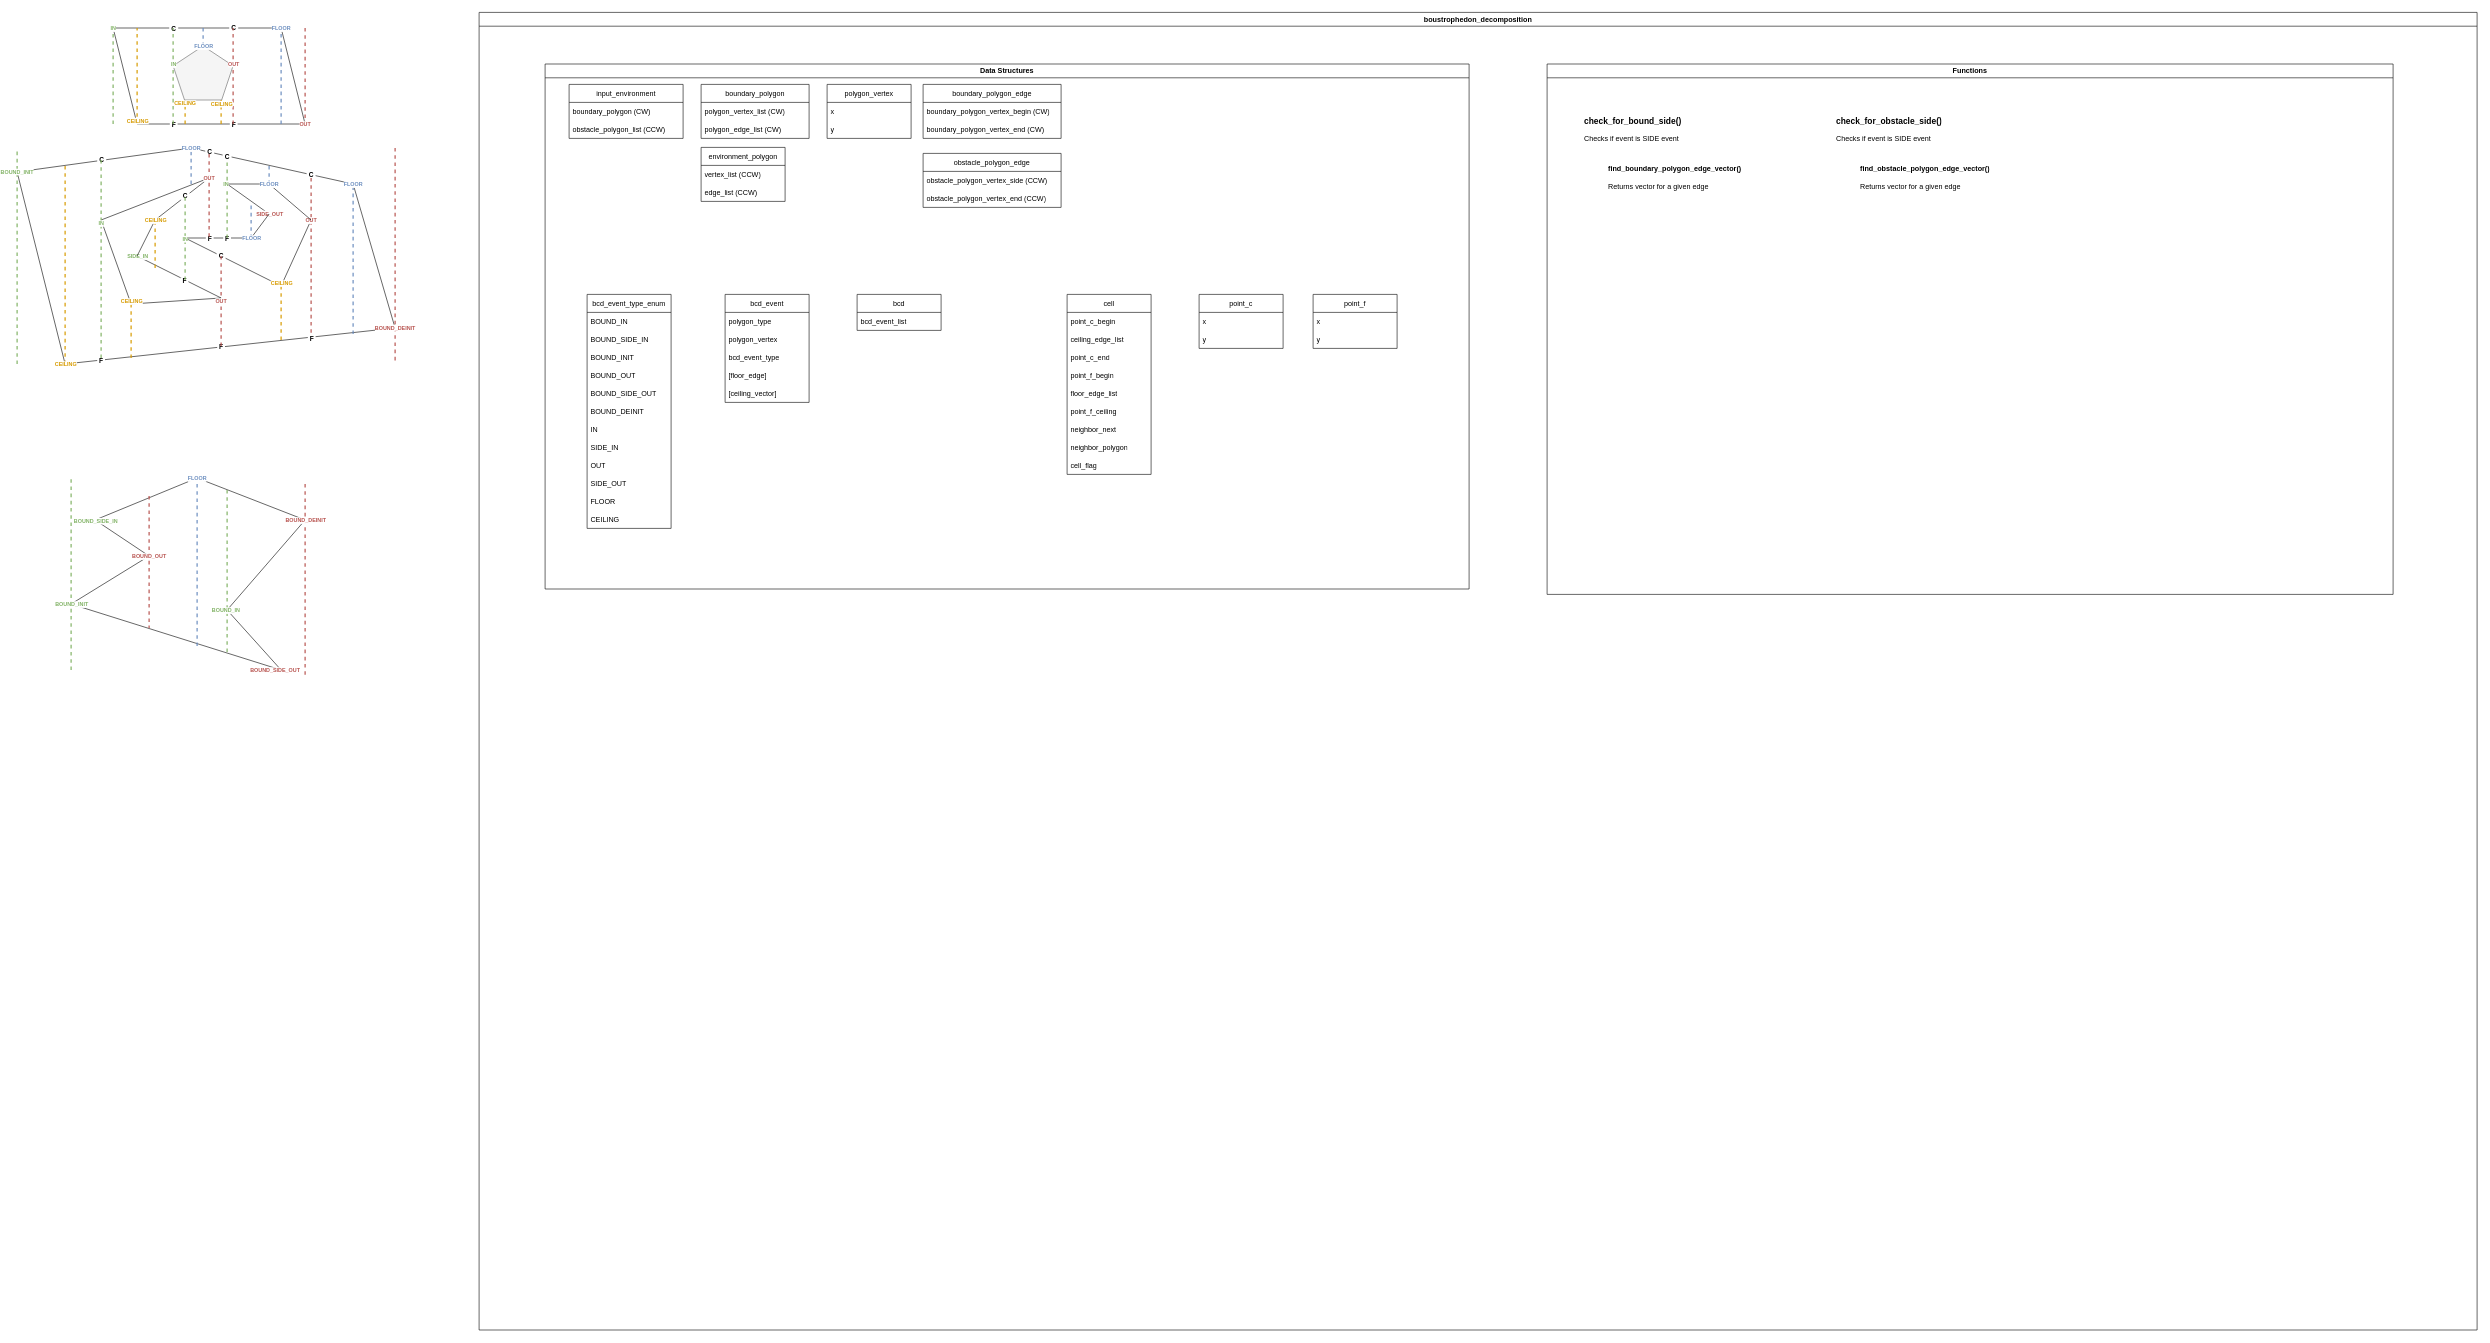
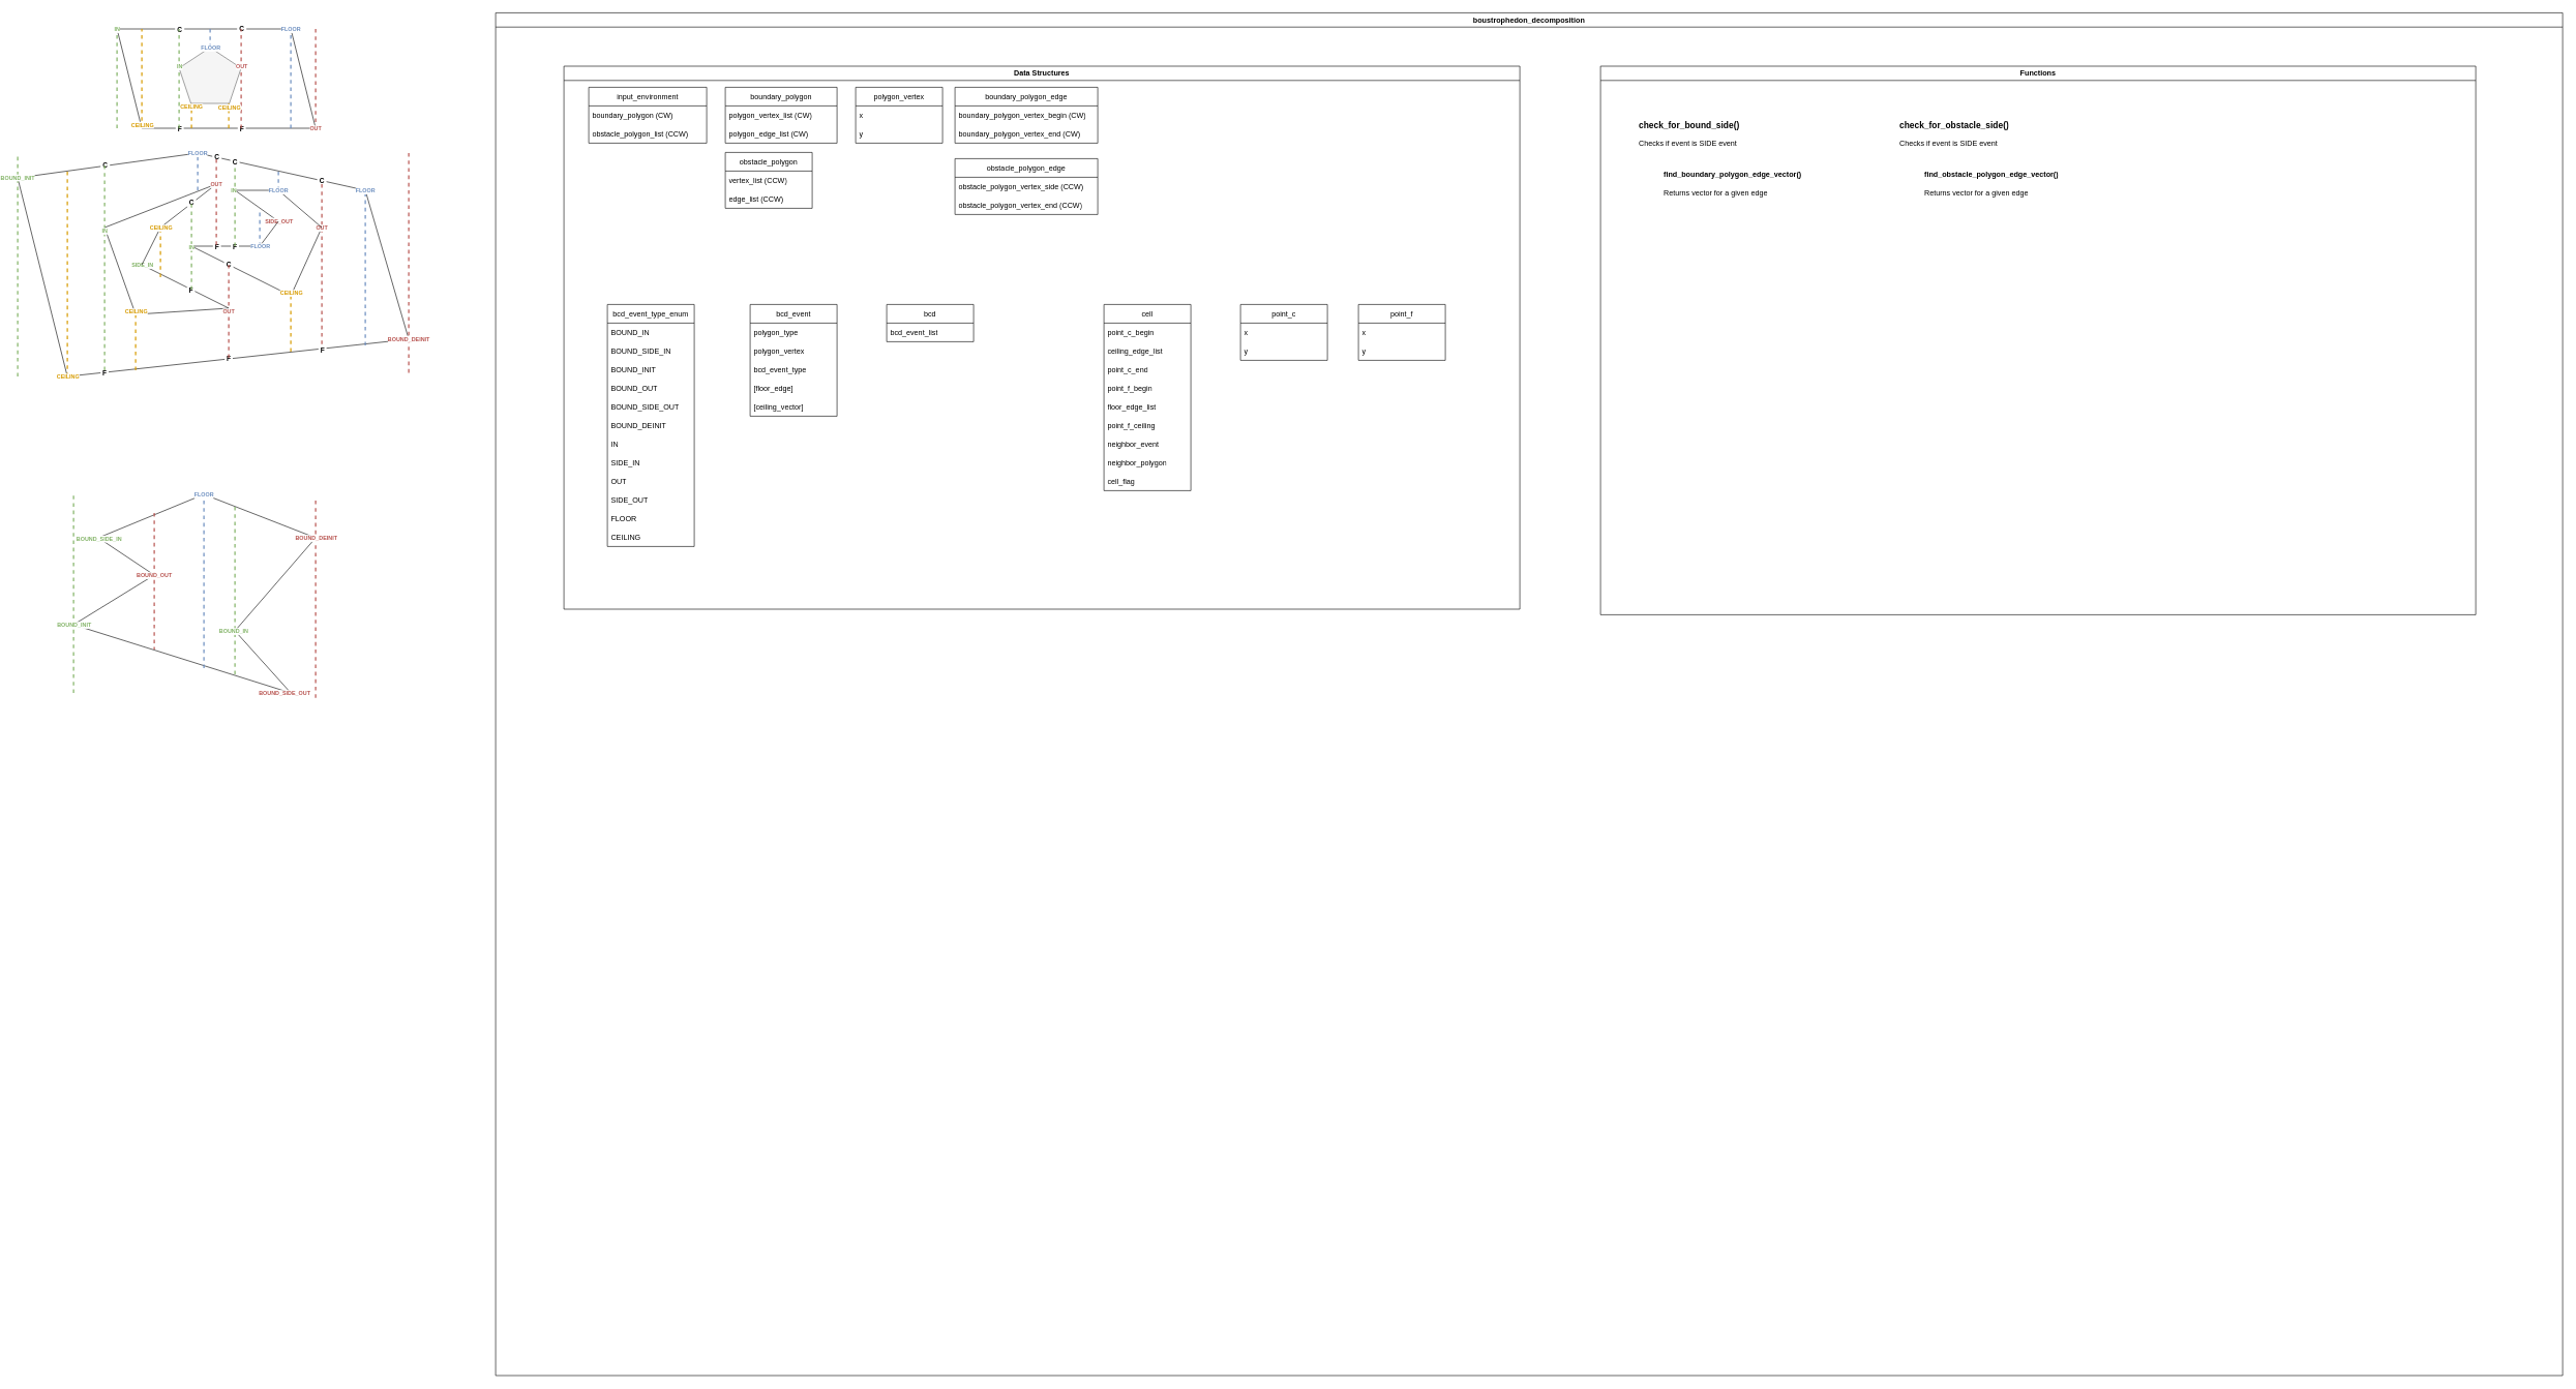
- <mxCell id="13" value="environment_polygon" style="swimlane;fontStyle=0;childLayout=stackLayout;horizontal=1;startSize=30;horizontalStack=0;resizeParent=1;resizeParentMax=0;resizeLast=0;collapsible=1;marginBottom=0;whiteSpace=wrap;html=1;" parent="3" vertex="1"><mxGeometry x="260" y="139" width="140" height="90" as="geometry" /></mxCell>
+ <mxCell id="13" value="obstacle_polygon" style="swimlane;fontStyle=0;childLayout=stackLayout;horizontal=1;startSize=30;horizontalStack=0;resizeParent=1;resizeParentMax=0;resizeLast=0;collapsible=1;marginBottom=0;whiteSpace=wrap;html=1;" parent="3" vertex="1"><mxGeometry x="260" y="139" width="140" height="90" as="geometry" /></mxCell>
- <mxCell id="50" value="neighbor_next" style="text;strokeColor=none;fillColor=none;align=left;verticalAlign=middle;spacingLeft=4;spacingRight=4;overflow=hidden;points=[[0,0.5],[1,0.5]];portConstraint=eastwest;rotatable=0;whiteSpace=wrap;html=1;" parent="43" vertex="1"><mxGeometry y="210" width="140" height="30" as="geometry" /></mxCell>
+ <mxCell id="50" value="neighbor_event" style="text;strokeColor=none;fillColor=none;align=left;verticalAlign=middle;spacingLeft=4;spacingRight=4;overflow=hidden;points=[[0,0.5],[1,0.5]];portConstraint=eastwest;rotatable=0;whiteSpace=wrap;html=1;" parent="43" vertex="1"><mxGeometry y="210" width="140" height="30" as="geometry" /></mxCell>
